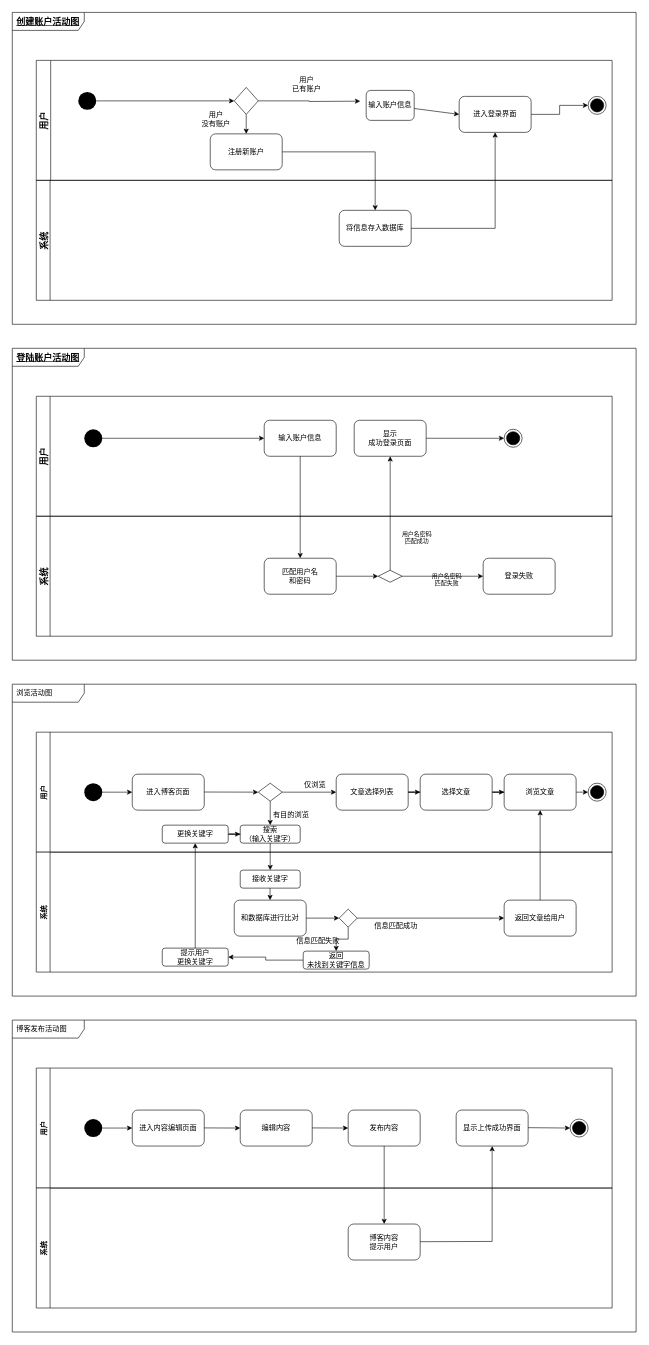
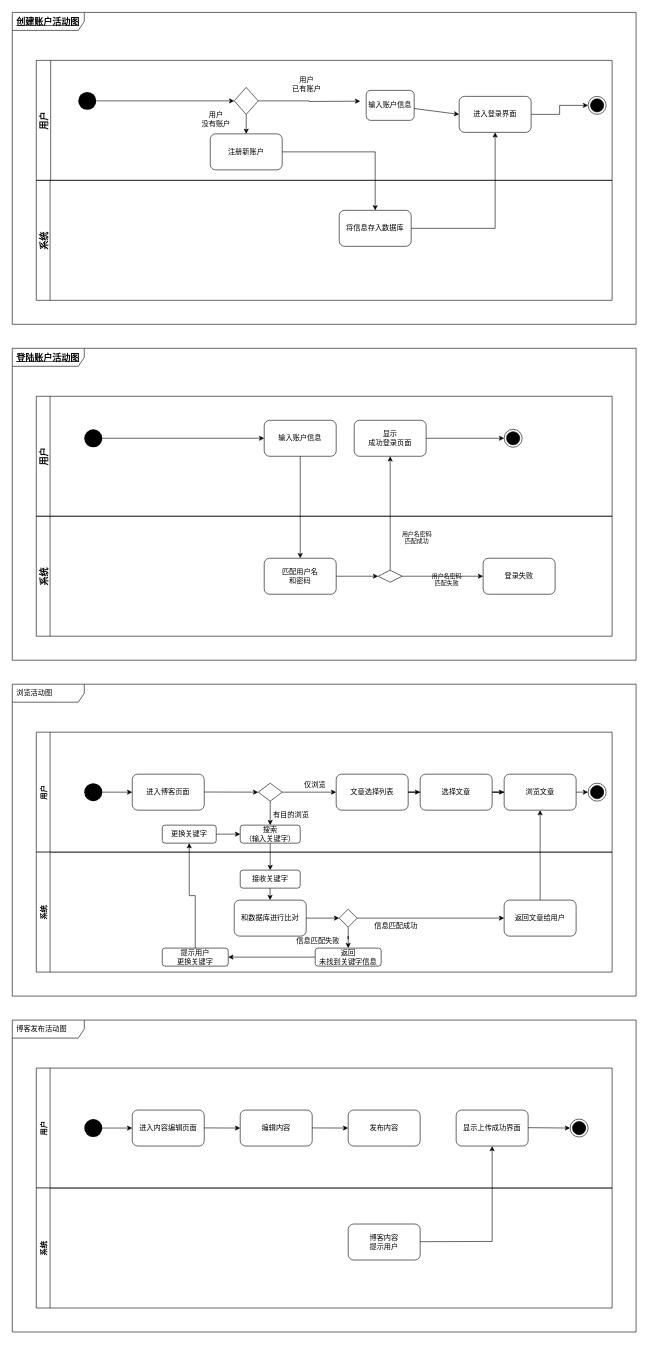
- <mxCell id="36" value="更换关键字" style="rounded=1;whiteSpace=wrap;html=1;" parent="21" vertex="1"><mxGeometry x="210" y="155" width="110" height="30" as="geometry" /></mxCell>
+ <mxCell id="36" value="更换关键字" style="rounded=1;whiteSpace=wrap;html=1;" parent="21" vertex="1"><mxGeometry x="210" y="155" width="90" height="30" as="geometry" /></mxCell>
- <mxCell id="48" value="返回&lt;br&gt;未找到关键字信息" style="rounded=1;whiteSpace=wrap;html=1;" parent="38" vertex="1"><mxGeometry x="445" y="165" width="110" height="30" as="geometry" /></mxCell>
+ <mxCell id="48" value="返回&lt;br&gt;未找到关键字信息" style="rounded=1;whiteSpace=wrap;html=1;" parent="38" vertex="1"><mxGeometry x="465" y="160" width="110" height="30" as="geometry" /></mxCell>
- <mxCell id="20" value="" style="endArrow=classic;html=1;rounded=0;exitX=0.5;exitY=1;exitDx=0;exitDy=0;entryX=0.5;entryY=0;entryDx=0;entryDy=0;" parent="1" source="10" target="18" edge="1"><mxGeometry width="50" height="50" relative="1" as="geometry"><mxPoint x="590" y="1925" as="sourcePoint" /><mxPoint x="630" y="1985" as="targetPoint" /></mxGeometry></mxCell>
